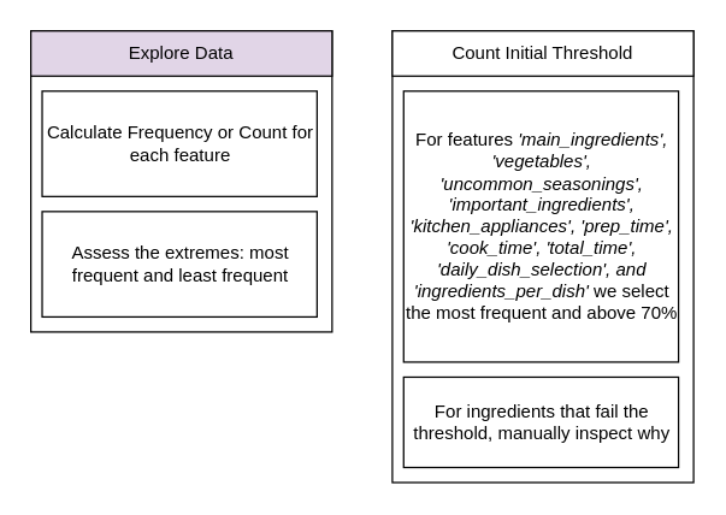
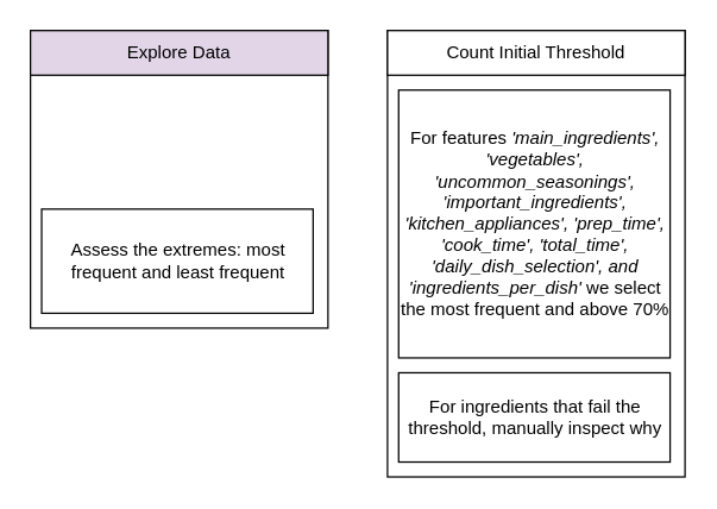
- <mxCell id="4" value="Calculate Frequency or Count for each feature" style="rounded=0;whiteSpace=wrap;html=1;" vertex="1" parent="1"><mxGeometry x="27.5" y="60" width="182.5" height="70" as="geometry" /></mxCell>
